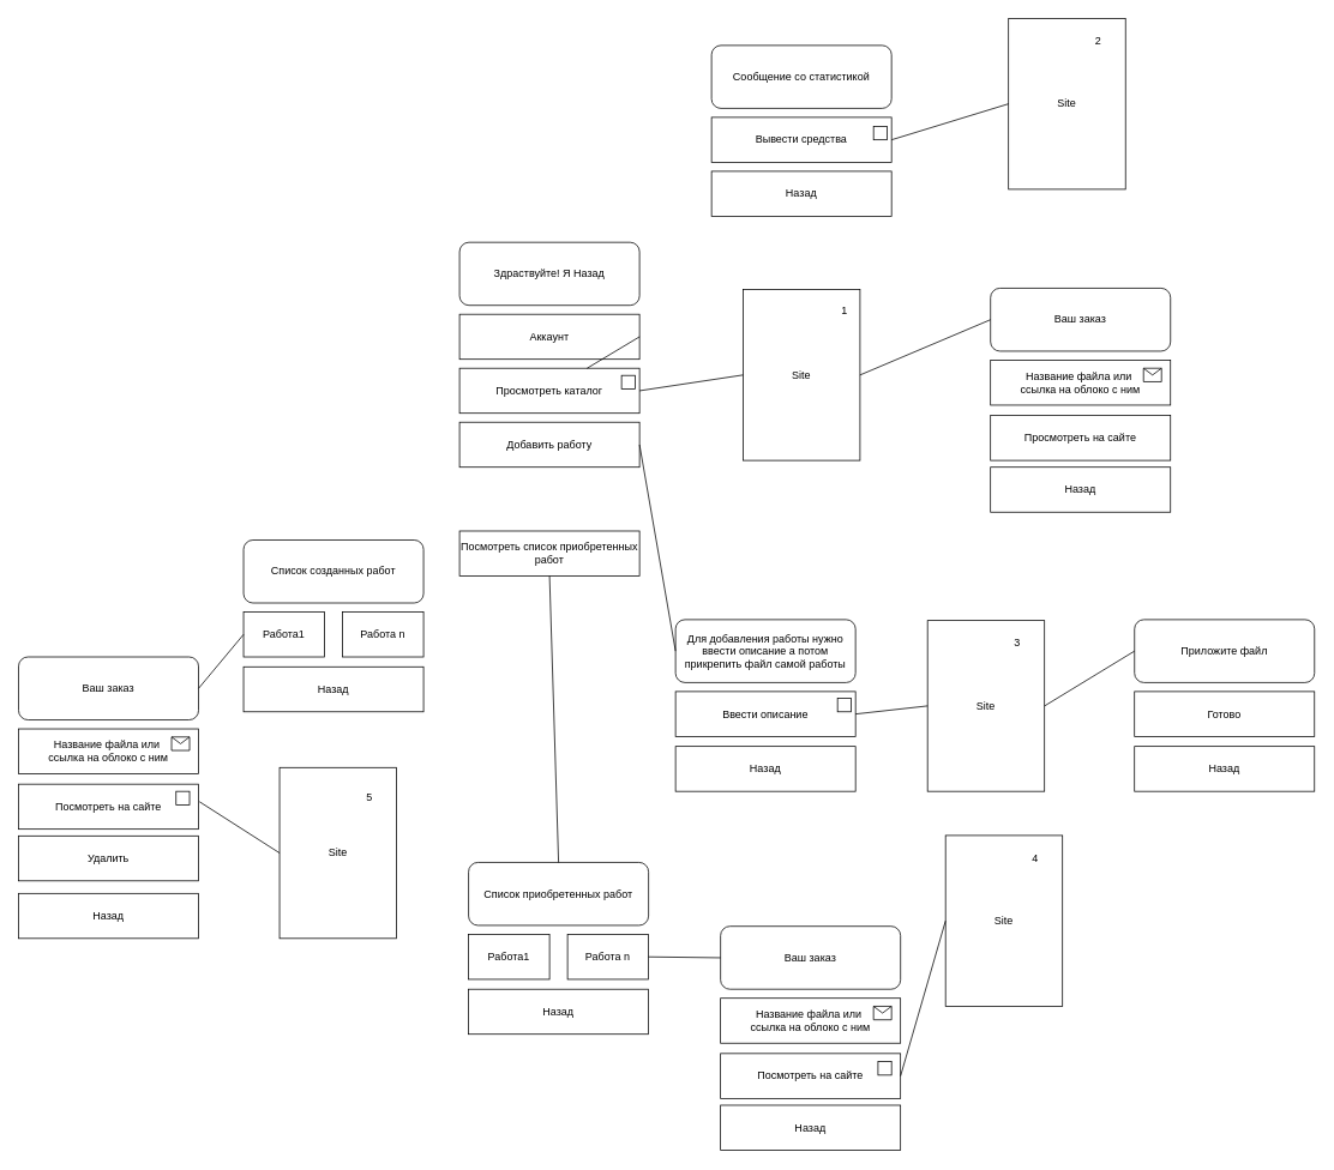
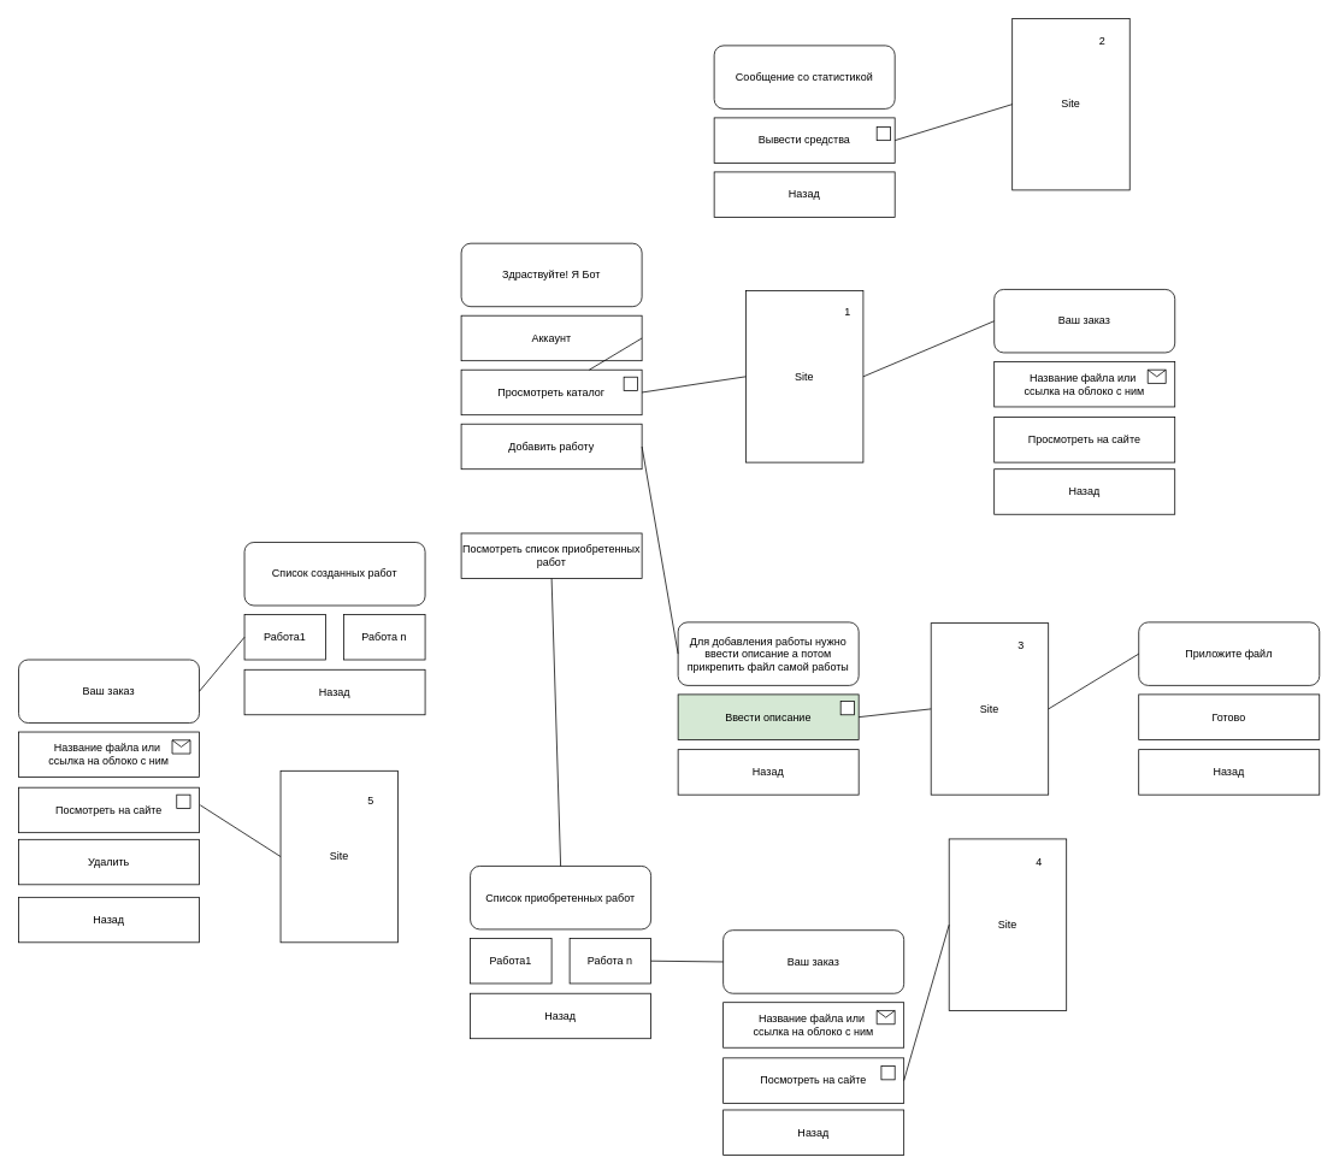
- <mxCell id="3" value="Здраствуйте! Я Назад" style="rounded=1;whiteSpace=wrap;html=1;" parent="1" vertex="1"><mxGeometry x="510" y="269" width="200" height="70" as="geometry" /></mxCell>
+ <mxCell id="3" value="Здраствуйте! Я Бот" style="rounded=1;whiteSpace=wrap;html=1;" parent="1" vertex="1"><mxGeometry x="510" y="269" width="200" height="70" as="geometry" /></mxCell>
- <mxCell id="10" value="Ввести описание" style="rounded=0;whiteSpace=wrap;html=1;" parent="1" vertex="1"><mxGeometry x="750" y="768.5" width="200" height="50" as="geometry" /></mxCell>
+ <mxCell id="10" value="Ввести описание" style="rounded=0;whiteSpace=wrap;html=1;fillColor=#d5e8d4;" parent="1" vertex="1"><mxGeometry x="750" y="768.5" width="200" height="50" as="geometry" /></mxCell>
